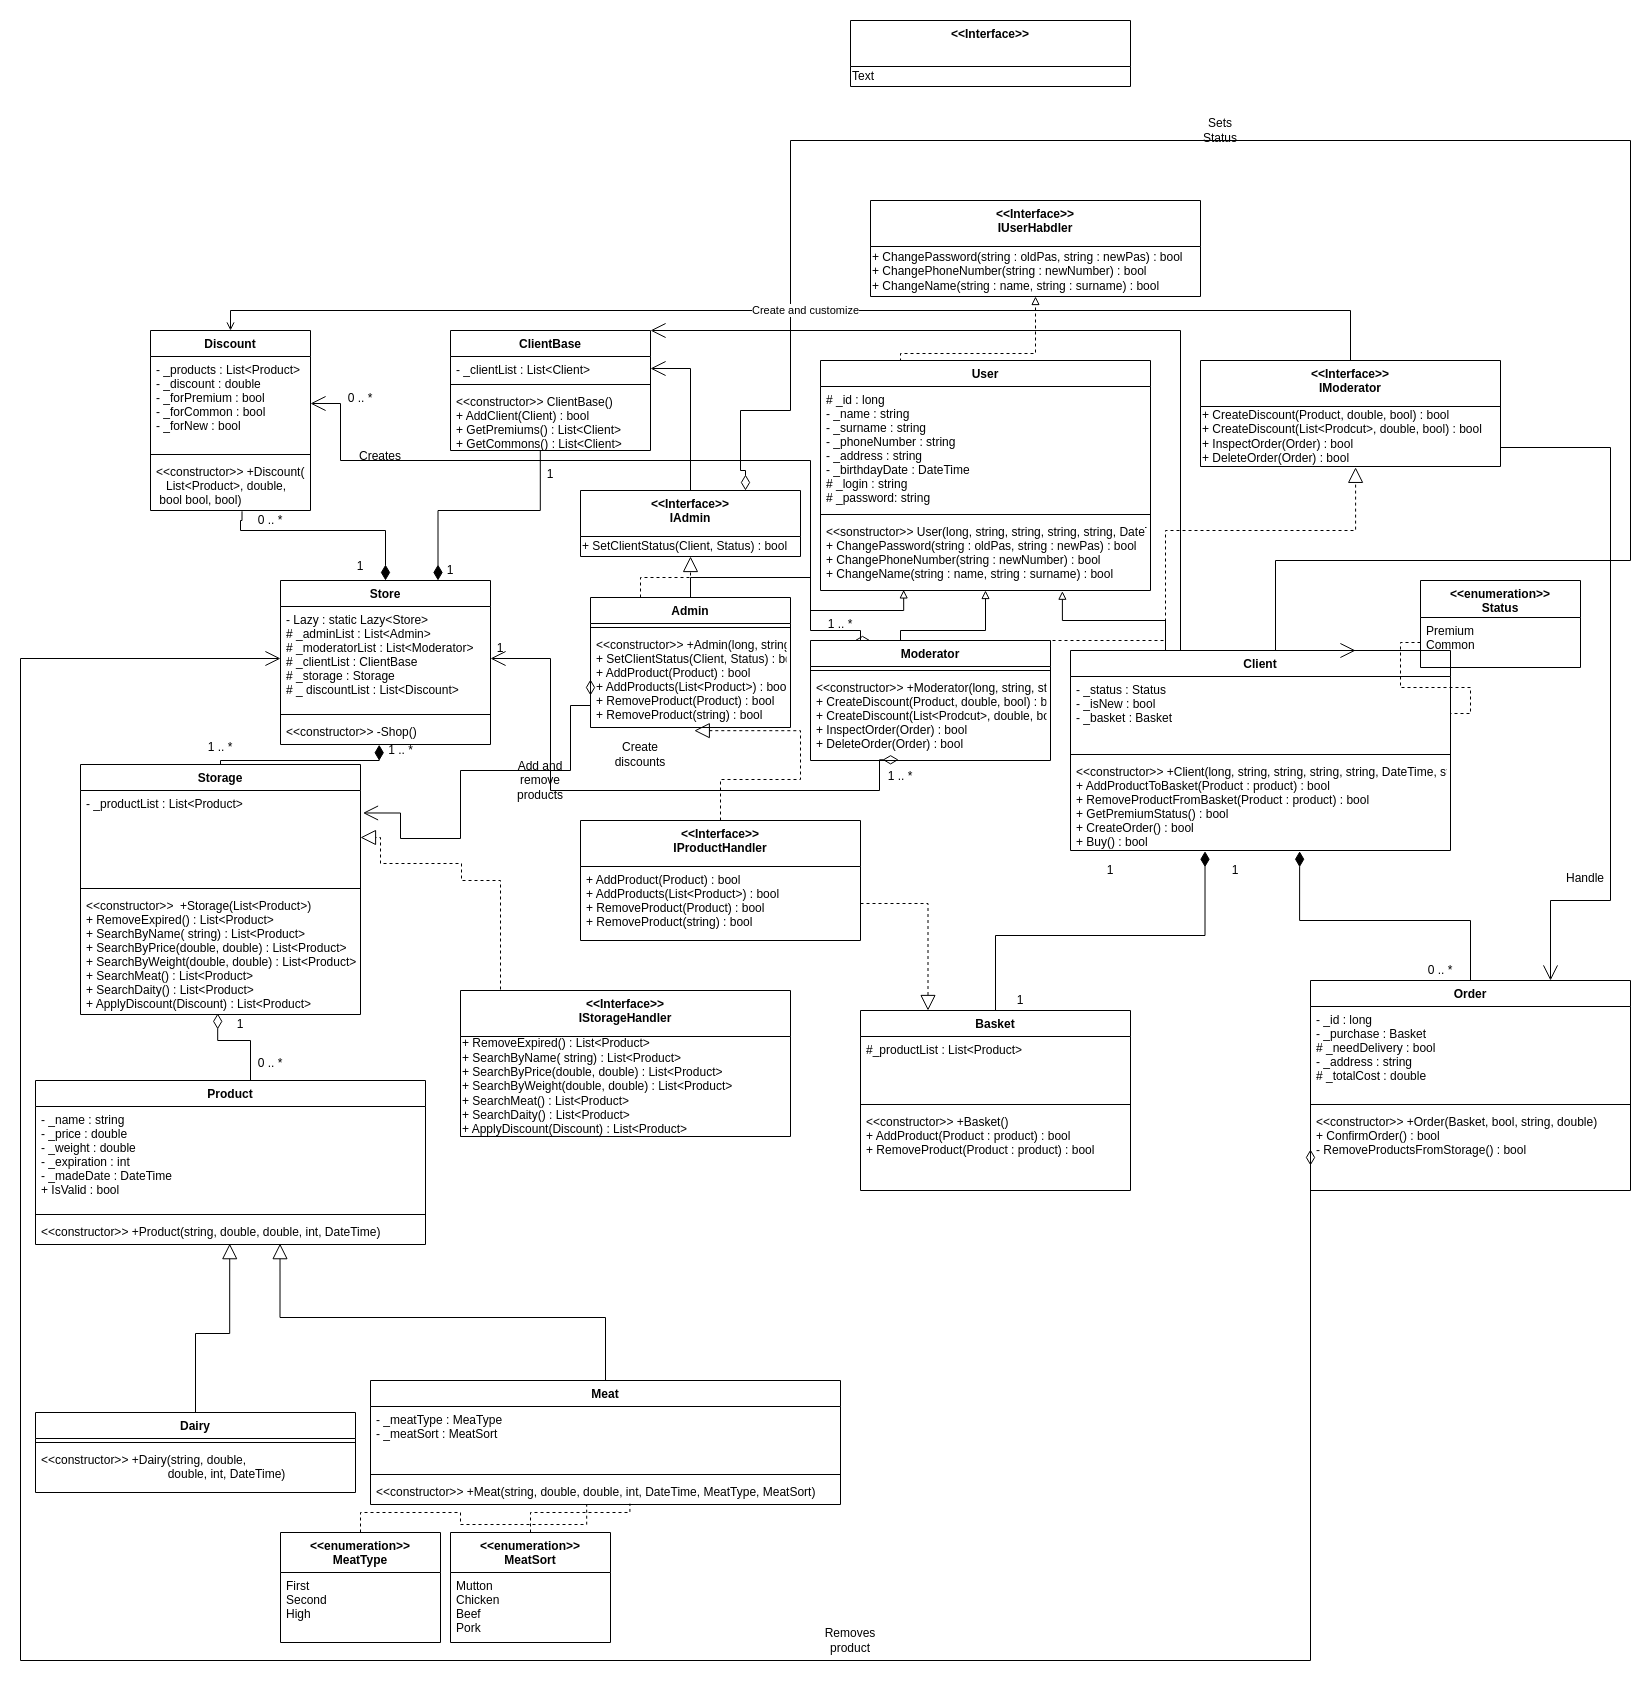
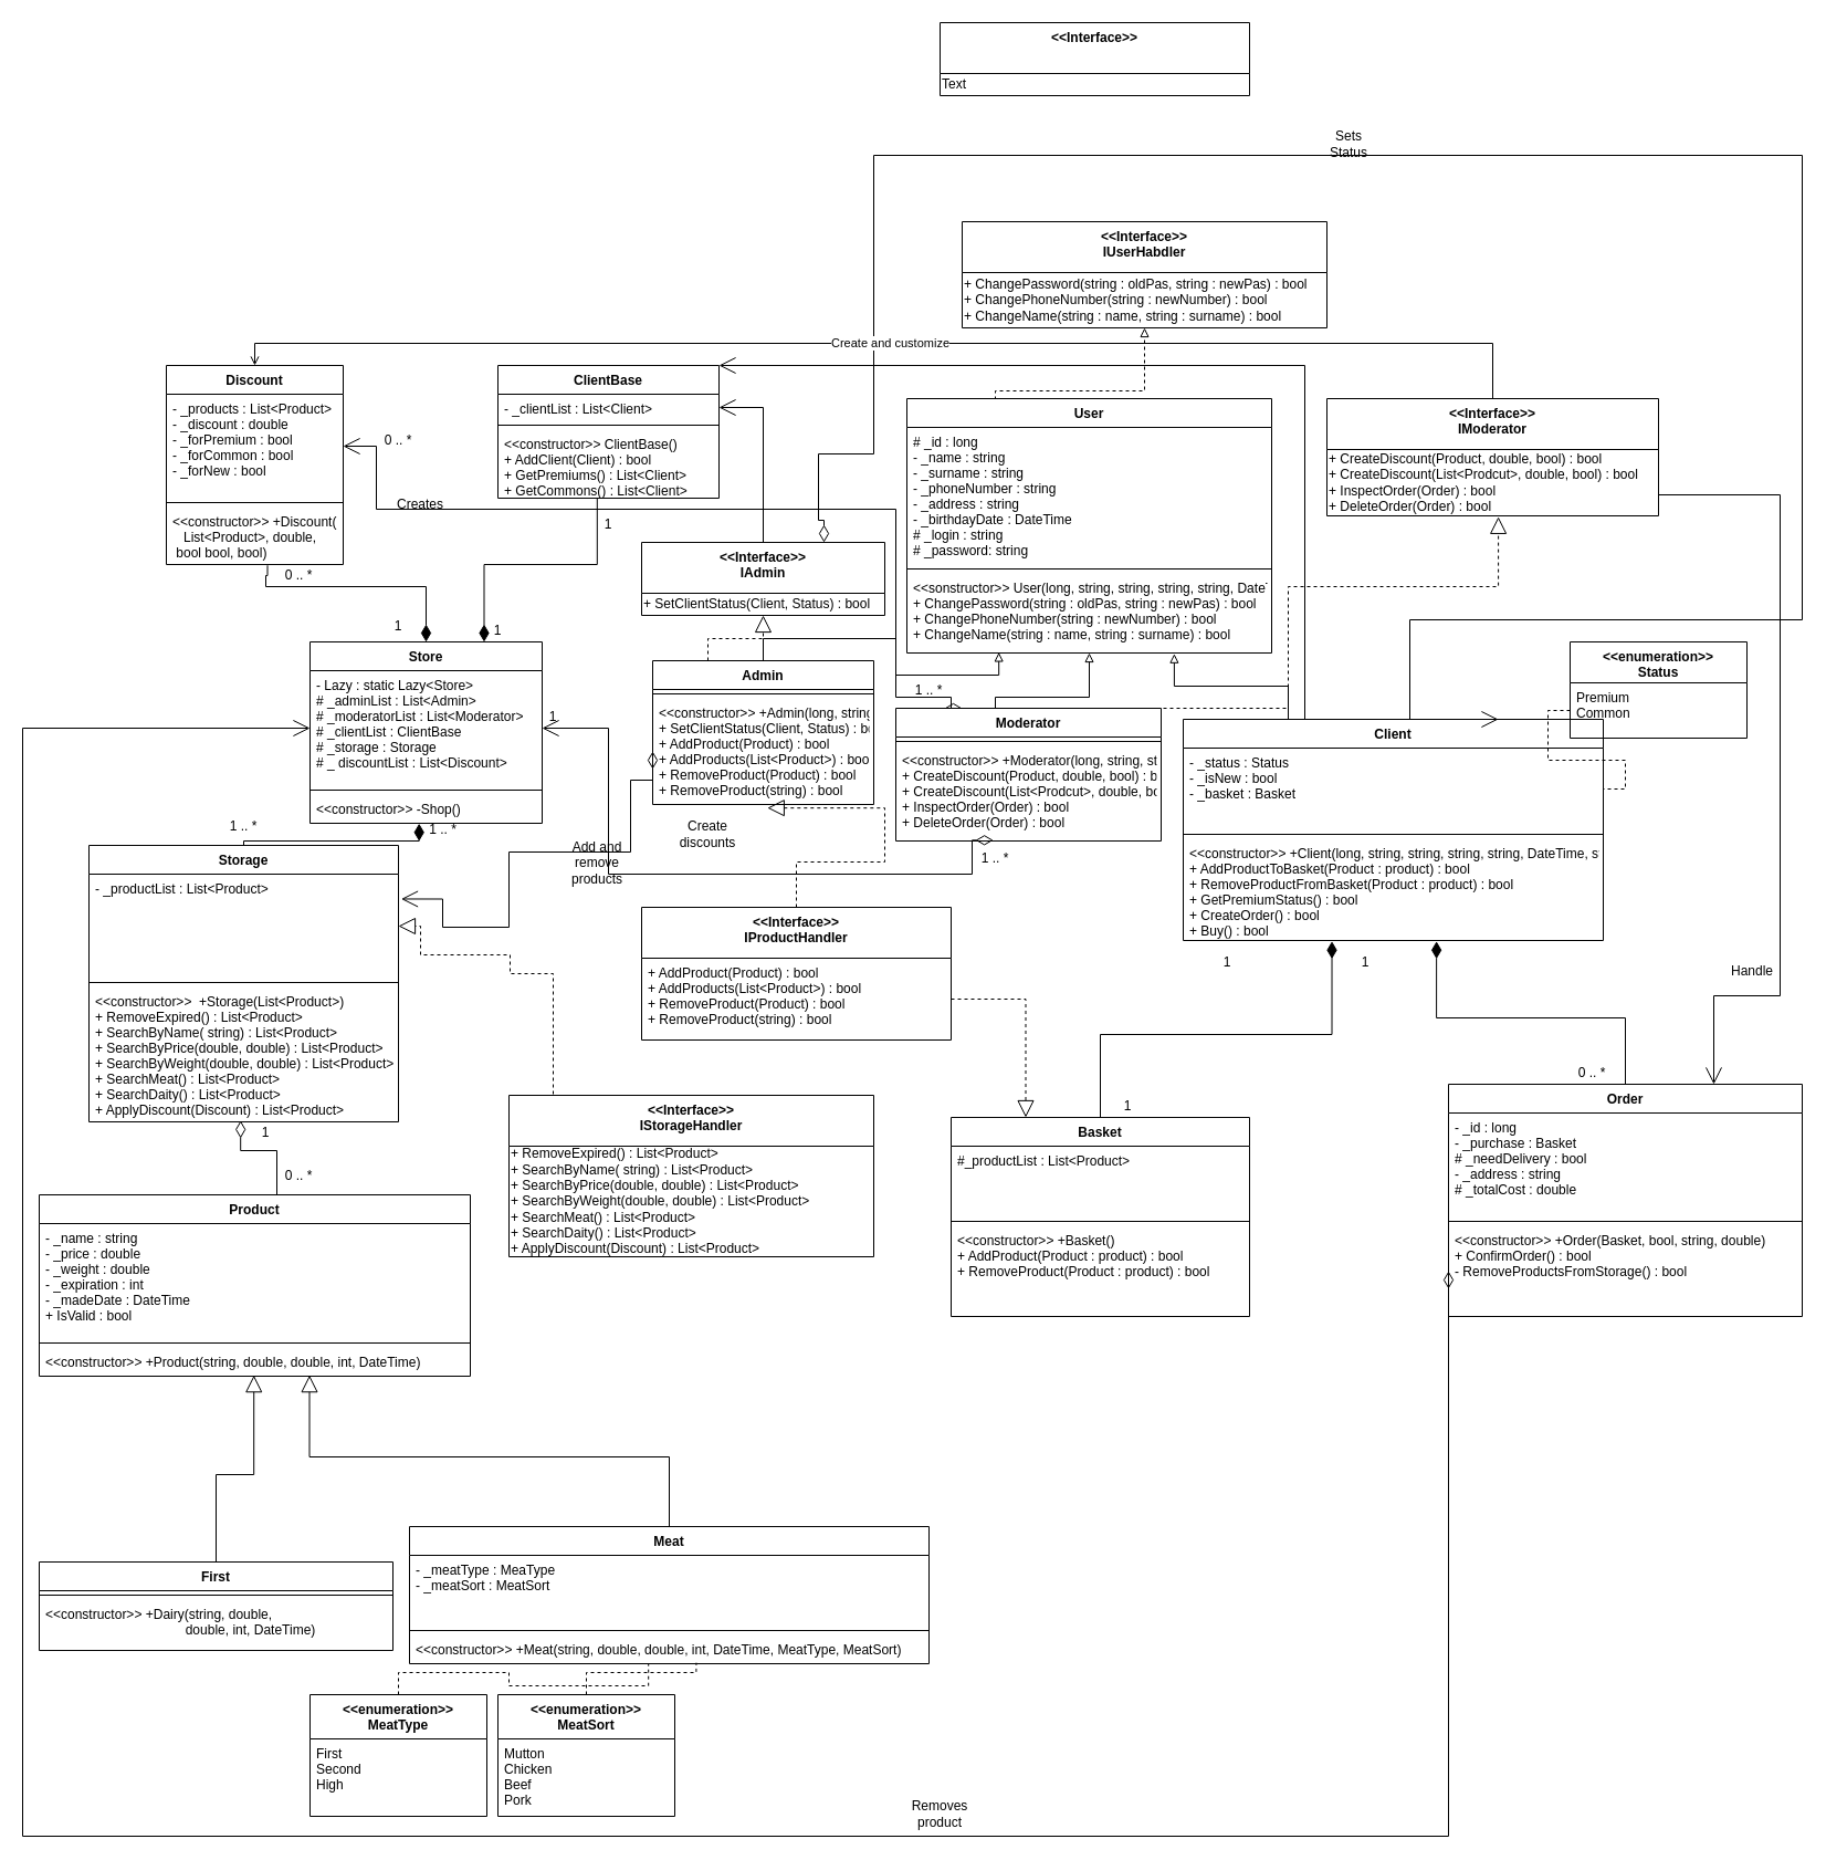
- <mxCell id="40" value="Dairy" style="swimlane;fontStyle=1;align=center;verticalAlign=top;childLayout=stackLayout;horizontal=1;startSize=26;horizontalStack=0;resizeParent=1;resizeParentMax=0;resizeLast=0;collapsible=1;marginBottom=0;" parent="1" vertex="1"><mxGeometry x="35" y="1412" width="320" height="80" as="geometry" /></mxCell>
+ <mxCell id="40" value="First" style="swimlane;fontStyle=1;align=center;verticalAlign=top;childLayout=stackLayout;horizontal=1;startSize=26;horizontalStack=0;resizeParent=1;resizeParentMax=0;resizeLast=0;collapsible=1;marginBottom=0;" parent="1" vertex="1"><mxGeometry x="35" y="1412" width="320" height="80" as="geometry" /></mxCell>
